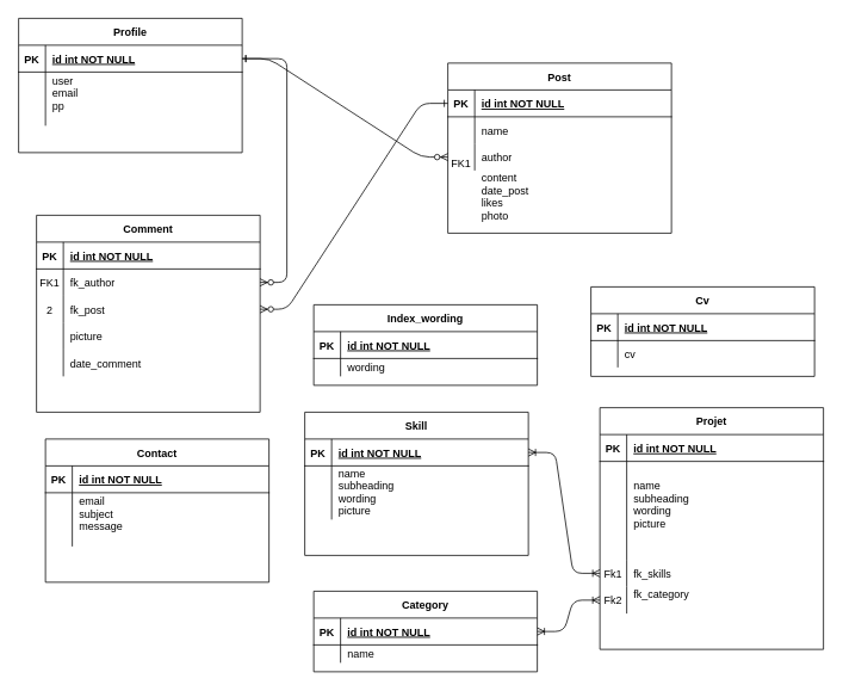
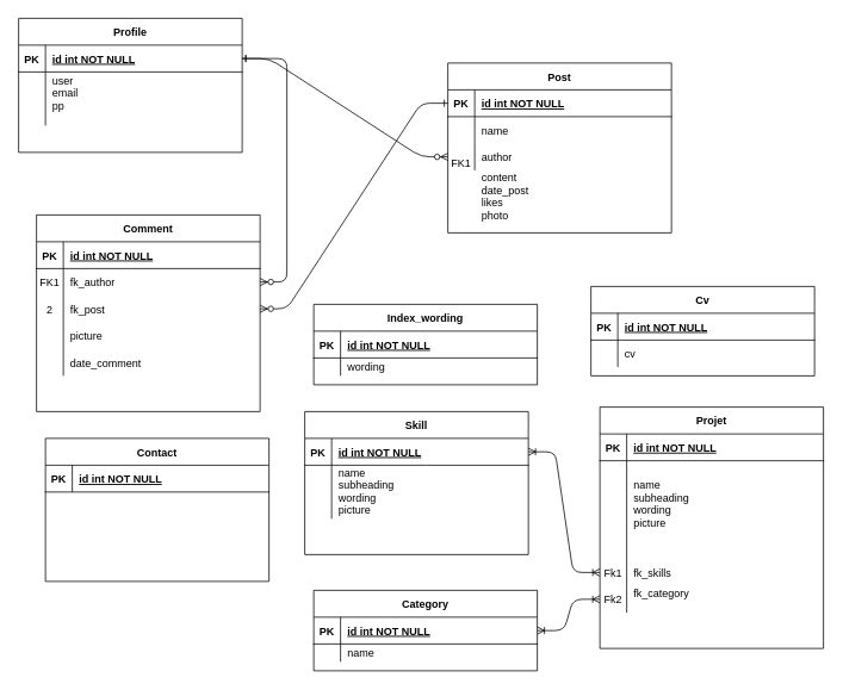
- <mxCell id="61" value="email&#10;subject&#10;message&#10;" style="shape=partialRectangle;overflow=hidden;connectable=0;fillColor=none;top=0;left=0;bottom=0;right=0;align=left;spacingLeft=6;" vertex="1" parent="59"><mxGeometry x="30" width="220" height="60" as="geometry" /></mxCell>
